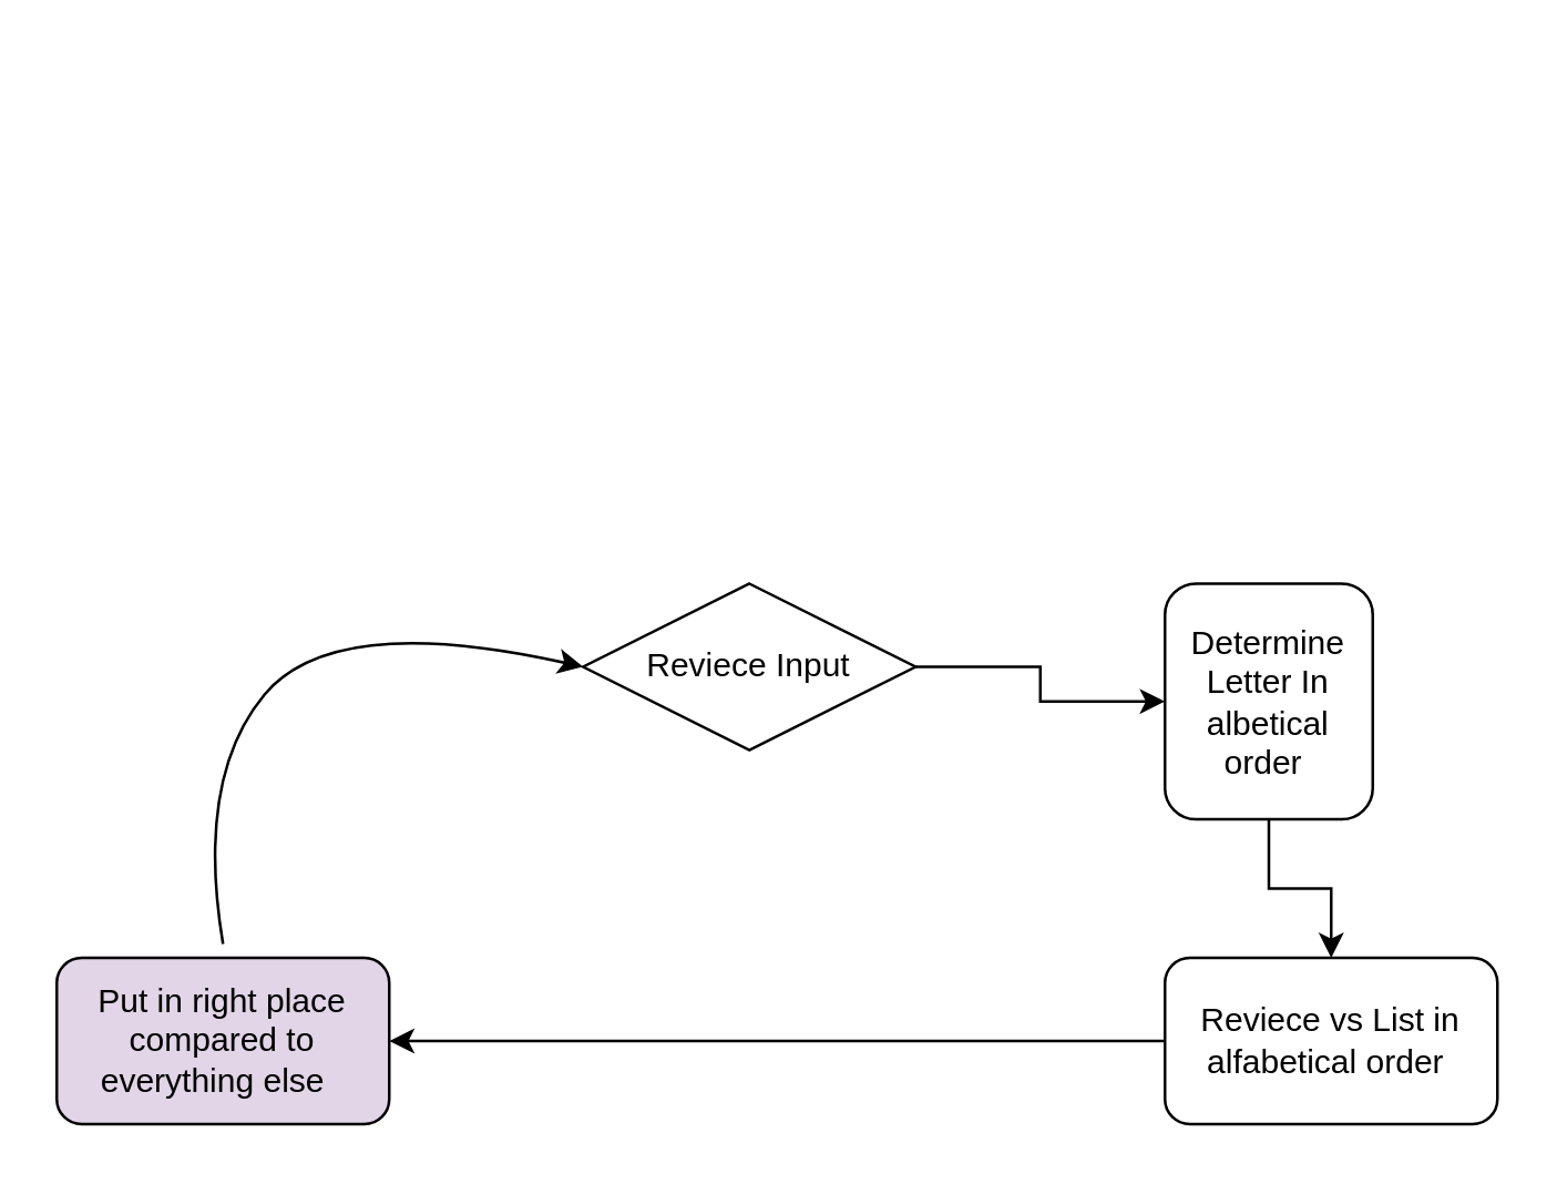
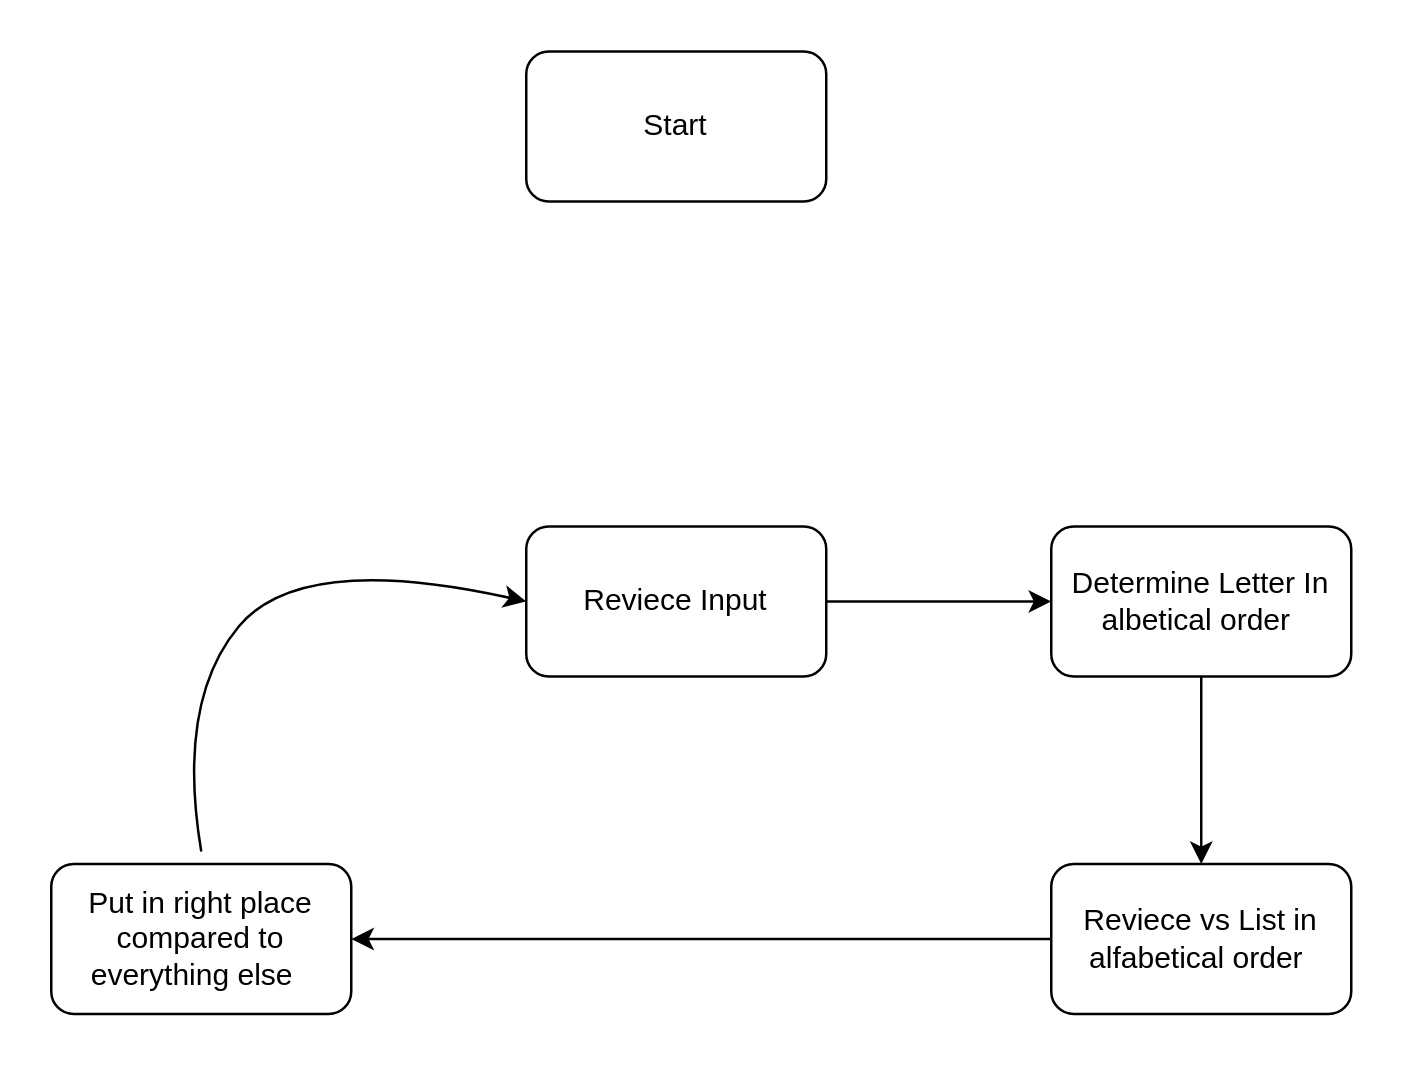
+ <mxCell id="2" value="Start" style="rounded=1;whiteSpace=wrap;html=1;" vertex="1" parent="1"><mxGeometry x="210" y="20" width="120" height="60" as="geometry" /></mxCell>
- <mxCell id="4" value="Reviece Input" style="rhombus;whiteSpace=wrap;html=1;" vertex="1" parent="1"><mxGeometry x="210" y="210" width="120" height="60" as="geometry" /></mxCell>
+ <mxCell id="4" value="Reviece Input" style="rounded=1;whiteSpace=wrap;html=1;" vertex="1" parent="1"><mxGeometry x="210" y="210" width="120" height="60" as="geometry" /></mxCell>
- <mxCell id="6" value="Determine Letter In albetical order&amp;nbsp;" style="rounded=1;whiteSpace=wrap;html=1;" vertex="1" parent="1"><mxGeometry x="420" y="210" width="75" height="85" as="geometry" /></mxCell>
+ <mxCell id="6" value="Determine Letter In albetical order&amp;nbsp;" style="rounded=1;whiteSpace=wrap;html=1;" vertex="1" parent="1"><mxGeometry x="420" y="210" width="120" height="60" as="geometry" /></mxCell>
- <mxCell id="9" value="Put in right place compared to everything else&amp;nbsp;&amp;nbsp;" style="rounded=1;whiteSpace=wrap;html=1;fillColor=#e1d5e7;" vertex="1" parent="1"><mxGeometry x="20" y="345" width="120" height="60" as="geometry" /></mxCell>
+ <mxCell id="9" value="Put in right place compared to everything else&amp;nbsp;&amp;nbsp;" style="rounded=1;whiteSpace=wrap;html=1;" vertex="1" parent="1"><mxGeometry x="20" y="345" width="120" height="60" as="geometry" /></mxCell>
